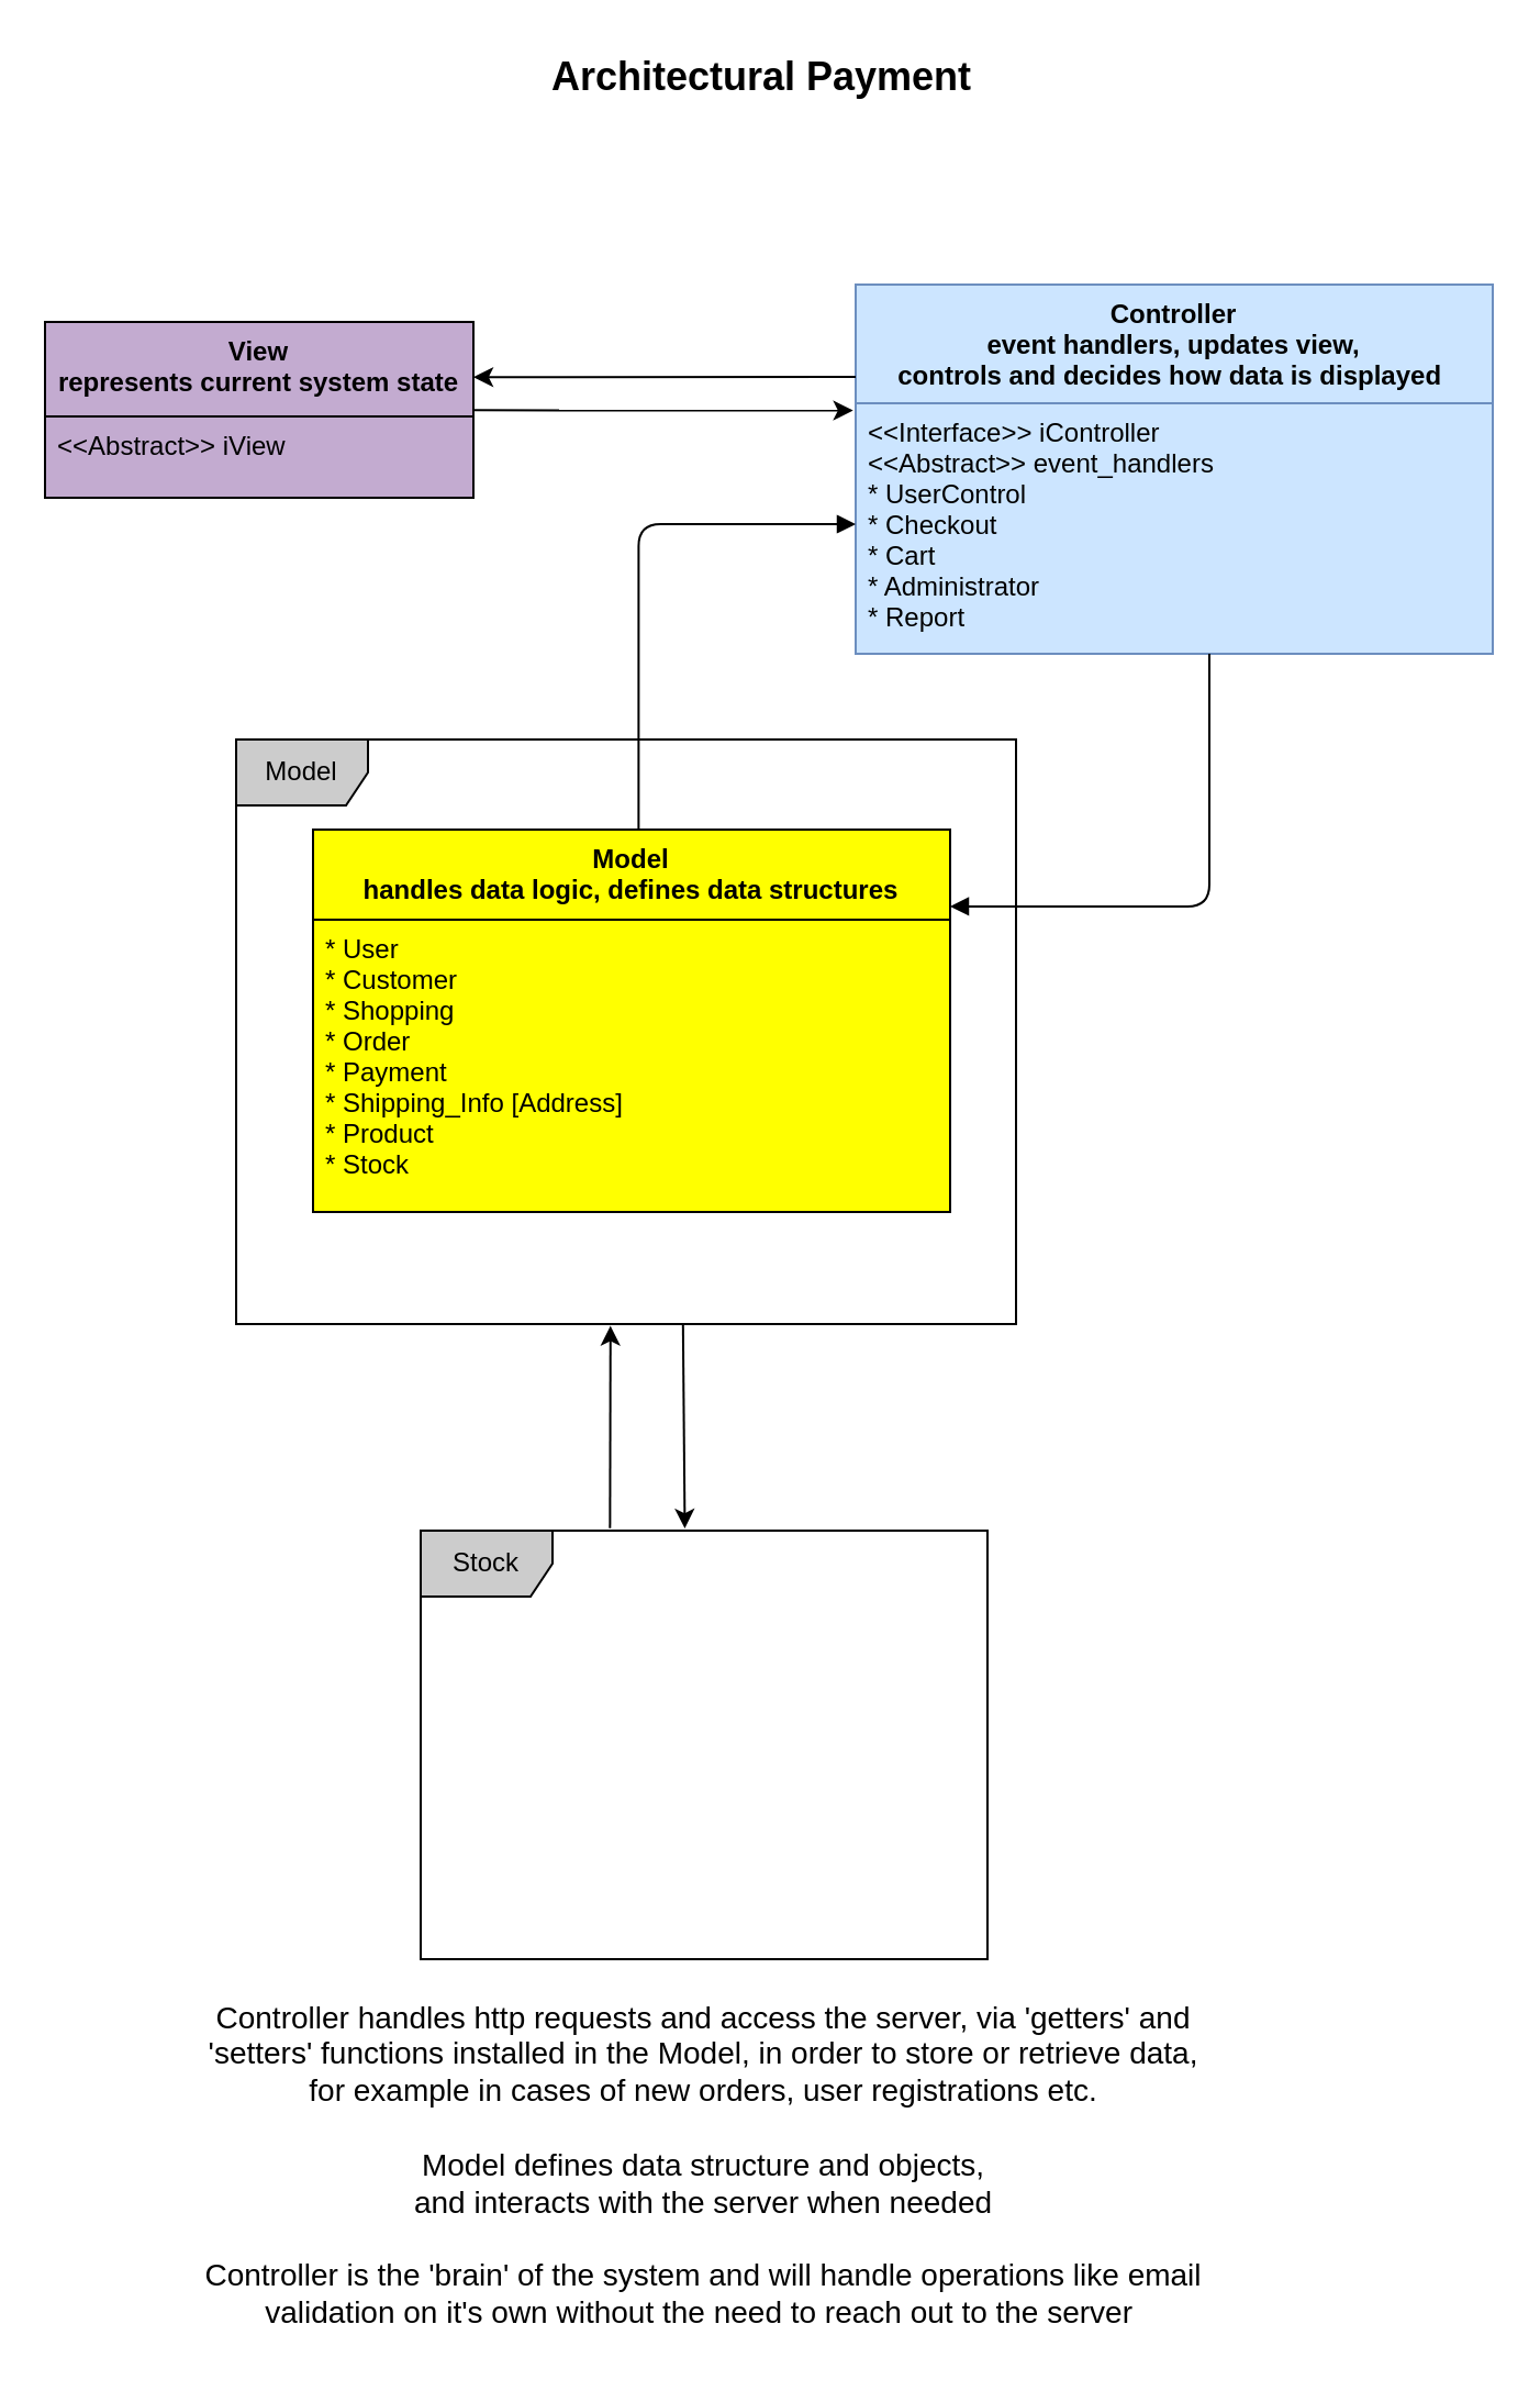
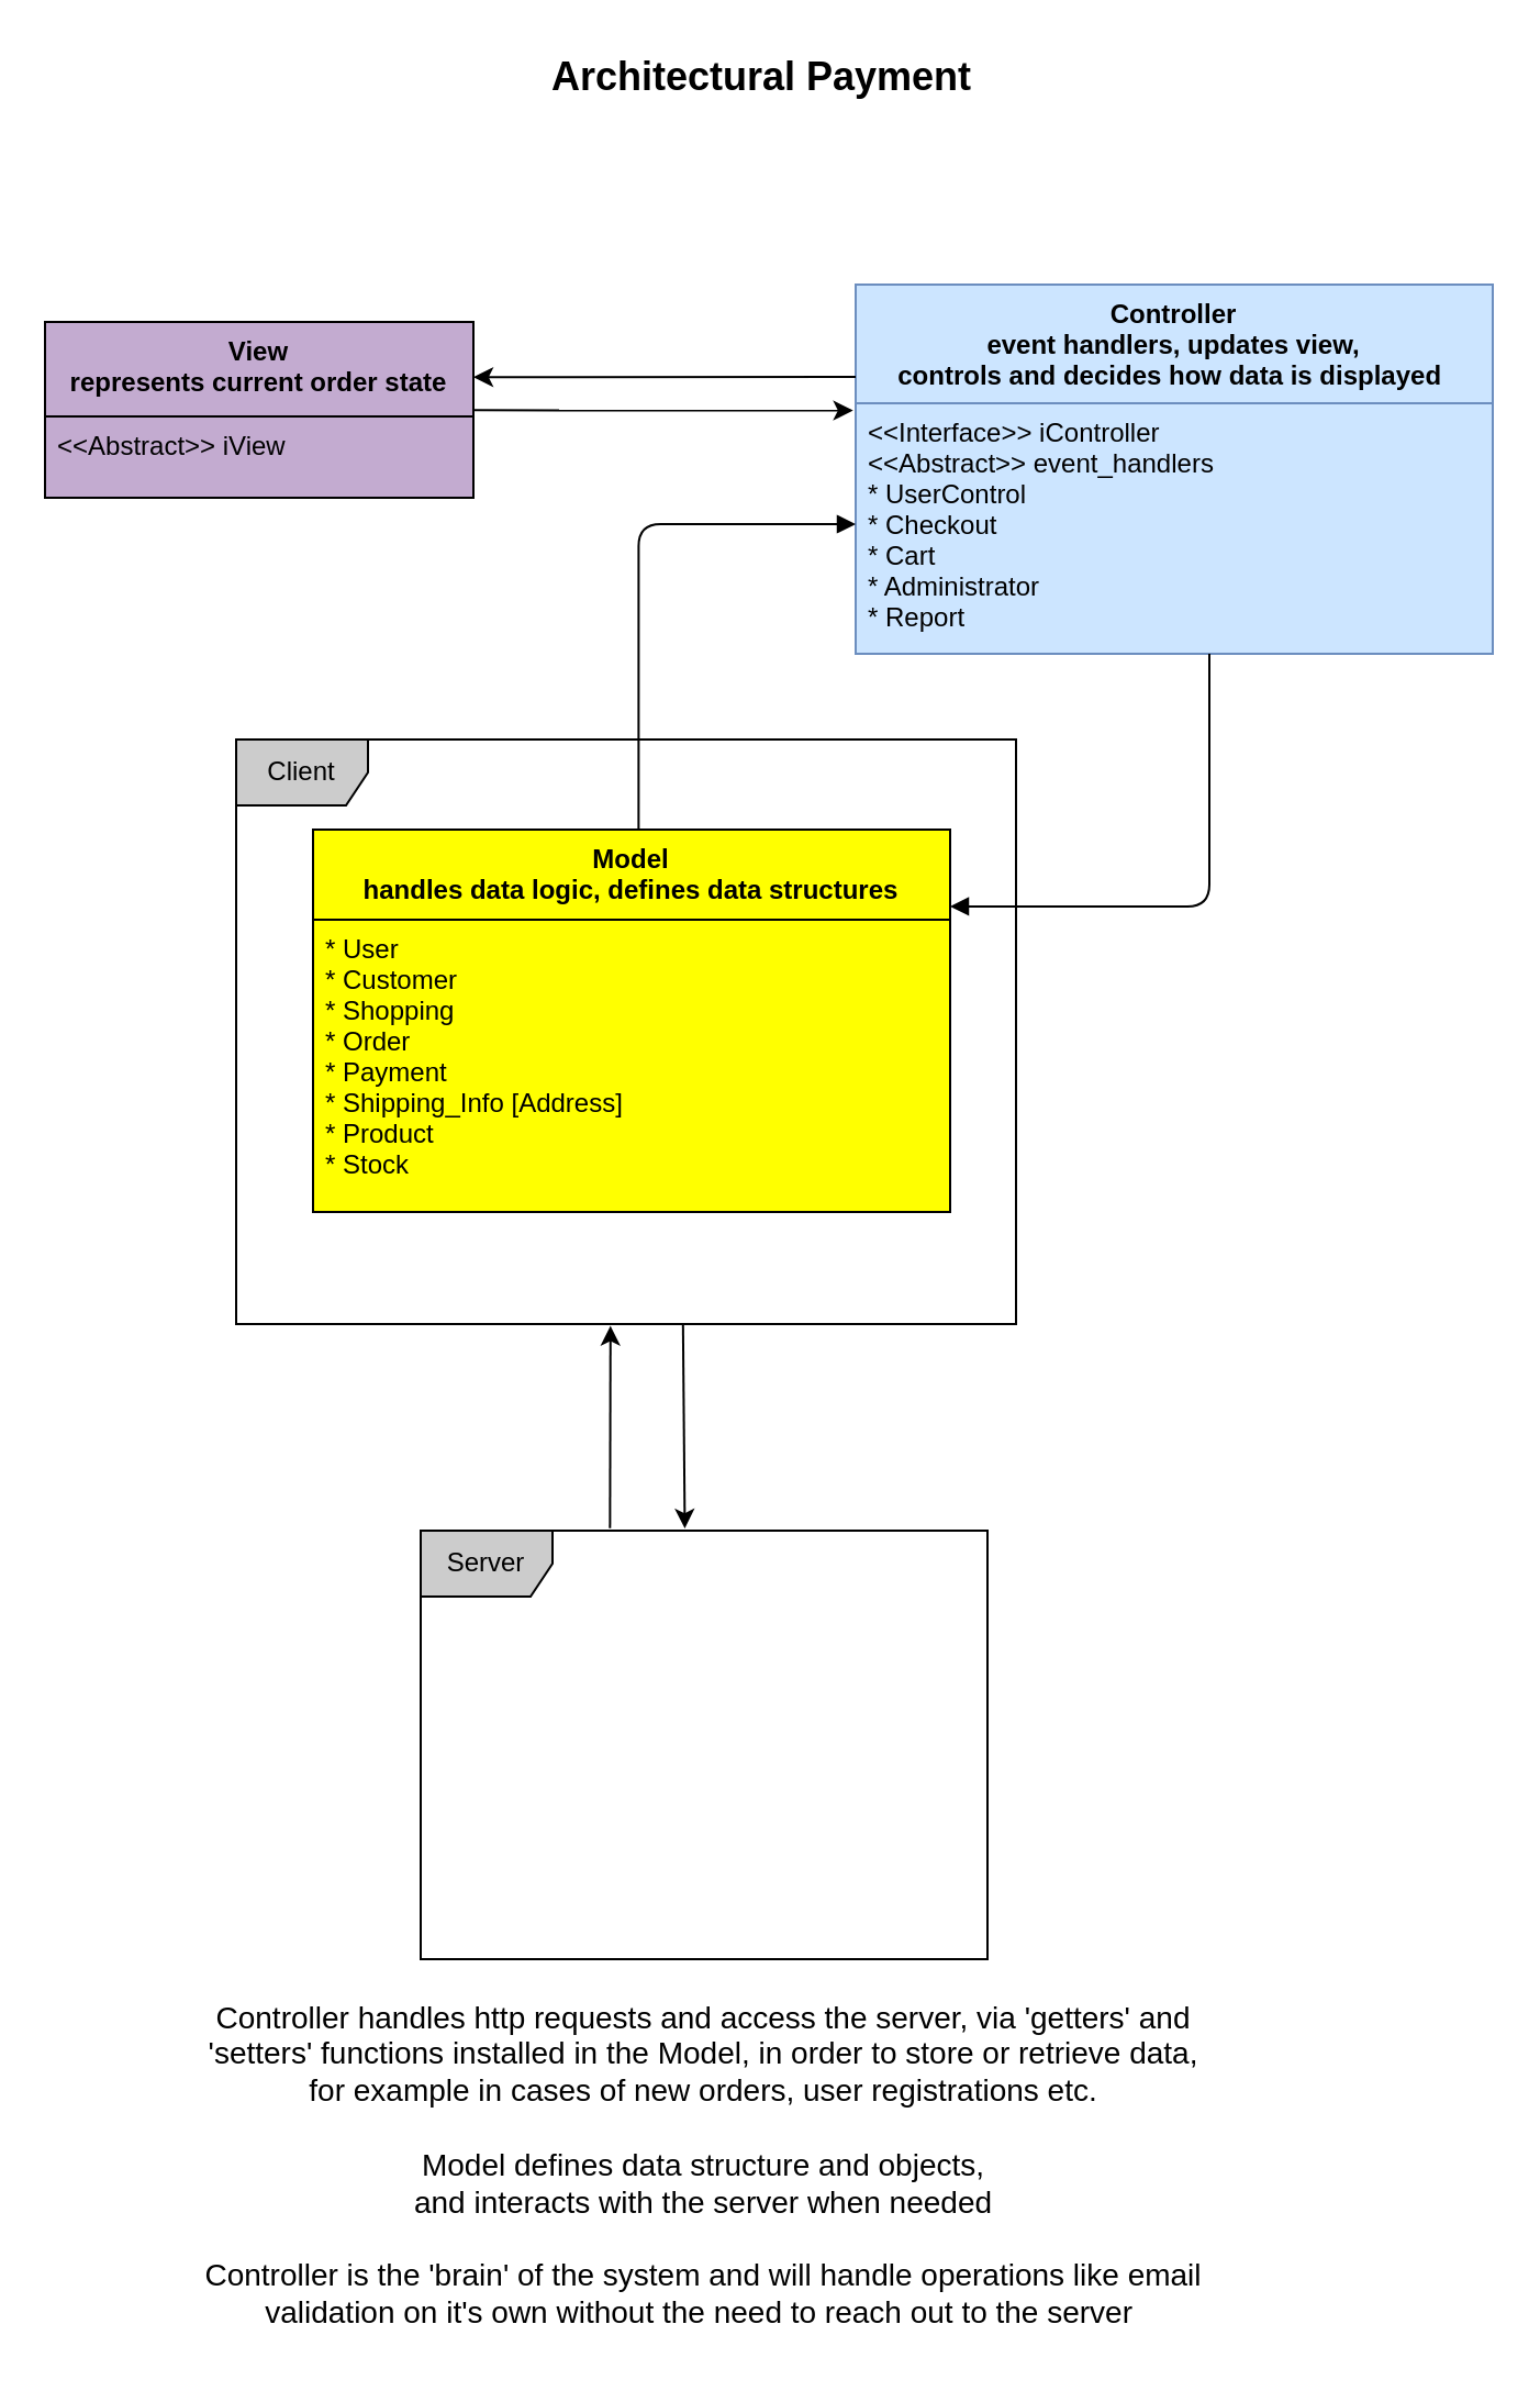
- <mxCell id="4" value="View&#10;represents current system state" style="swimlane;fontStyle=1;align=center;verticalAlign=top;childLayout=stackLayout;horizontal=1;startSize=43;horizontalStack=0;resizeParent=1;resizeParentMax=0;resizeLast=0;collapsible=1;marginBottom=0;fillColor=#C3ABD0;strokeColor=#000000;" parent="1" vertex="1"><mxGeometry x="20" y="146" width="195" height="80" as="geometry" /></mxCell>
+ <mxCell id="4" value="View&#10;represents current order state" style="swimlane;fontStyle=1;align=center;verticalAlign=top;childLayout=stackLayout;horizontal=1;startSize=43;horizontalStack=0;resizeParent=1;resizeParentMax=0;resizeLast=0;collapsible=1;marginBottom=0;fillColor=#C3ABD0;strokeColor=#000000;" parent="1" vertex="1"><mxGeometry x="20" y="146" width="195" height="80" as="geometry" /></mxCell>
- <mxCell id="11" value="Model" style="shape=umlFrame;whiteSpace=wrap;html=1;fillColor=#CCCCCC;" vertex="1" parent="1"><mxGeometry x="107" y="336" width="355" height="266" as="geometry" /></mxCell>
+ <mxCell id="11" value="Client" style="shape=umlFrame;whiteSpace=wrap;html=1;fillColor=#CCCCCC;" vertex="1" parent="1"><mxGeometry x="107" y="336" width="355" height="266" as="geometry" /></mxCell>
- <mxCell id="12" value="Stock" style="shape=umlFrame;whiteSpace=wrap;html=1;fillColor=#CCCCCC;" vertex="1" parent="1"><mxGeometry x="191" y="696" width="258" height="195" as="geometry" /></mxCell>
+ <mxCell id="12" value="Server" style="shape=umlFrame;whiteSpace=wrap;html=1;fillColor=#CCCCCC;" vertex="1" parent="1"><mxGeometry x="191" y="696" width="258" height="195" as="geometry" /></mxCell>
